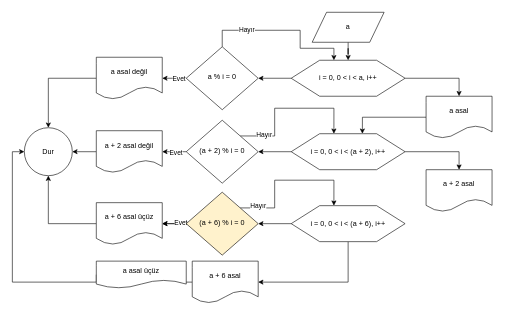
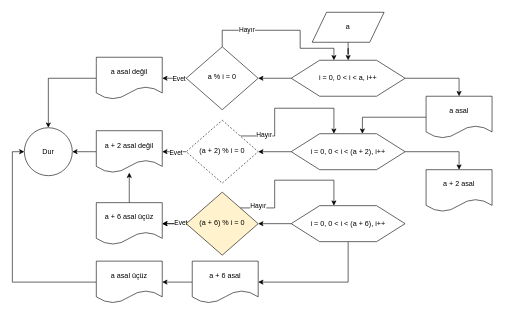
- <mxCell id="22" value="(a + 2) % i = 0" style="rhombus;whiteSpace=wrap;html=1;shadow=0;fontFamily=Helvetica;fontSize=12;align=center;strokeWidth=1;spacing=6;spacingTop=-4;" vertex="1" parent="1"><mxGeometry x="310" y="200" width="120" height="105" as="geometry" /></mxCell>
+ <mxCell id="22" value="(a + 2) % i = 0" style="rhombus;whiteSpace=wrap;html=1;shadow=0;fontFamily=Helvetica;fontSize=12;align=center;strokeWidth=1;spacing=6;spacingTop=-4;dashed=1;" vertex="1" parent="1"><mxGeometry x="310" y="200" width="120" height="105" as="geometry" /></mxCell>
- <mxCell id="34" style="edgeStyle=orthogonalEdgeStyle;rounded=0;orthogonalLoop=1;jettySize=auto;html=1;entryX=0.5;entryY=1;entryDx=0;entryDy=0;entryPerimeter=0;" edge="1" parent="1" source="35" target="2"><mxGeometry relative="1" as="geometry" /></mxCell>
+ <mxCell id="34" style="edgeStyle=orthogonalEdgeStyle;rounded=0;orthogonalLoop=1;jettySize=auto;html=1;" edge="1" parent="1" source="35" target="24"><mxGeometry relative="1" as="geometry" /></mxCell>
- <mxCell id="42" value="a asal üçüz" style="shape=document;whiteSpace=wrap;html=1;boundedLbl=1;" vertex="1" parent="1"><mxGeometry x="160" y="435" width="150" height="45" as="geometry" /></mxCell>
+ <mxCell id="42" value="a asal üçüz" style="shape=document;whiteSpace=wrap;html=1;boundedLbl=1;" vertex="1" parent="1"><mxGeometry x="160" y="435" width="110" height="70" as="geometry" /></mxCell>
